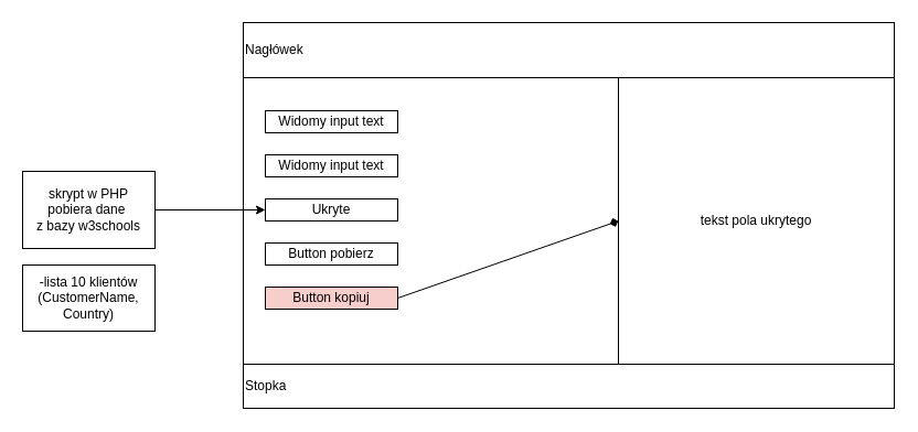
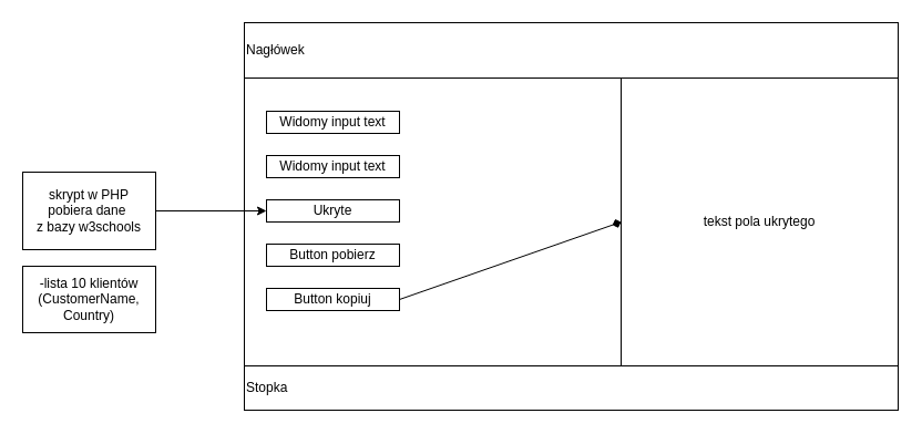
- <mxCell id="10" value="Button kopiuj" style="rounded=0;whiteSpace=wrap;html=1;fillColor=#f8cecc;" vertex="1" parent="1"><mxGeometry x="240" y="260" width="120" height="20" as="geometry" /></mxCell>
+ <mxCell id="10" value="Button kopiuj" style="rounded=0;whiteSpace=wrap;html=1;" vertex="1" parent="1"><mxGeometry x="240" y="260" width="120" height="20" as="geometry" /></mxCell>
